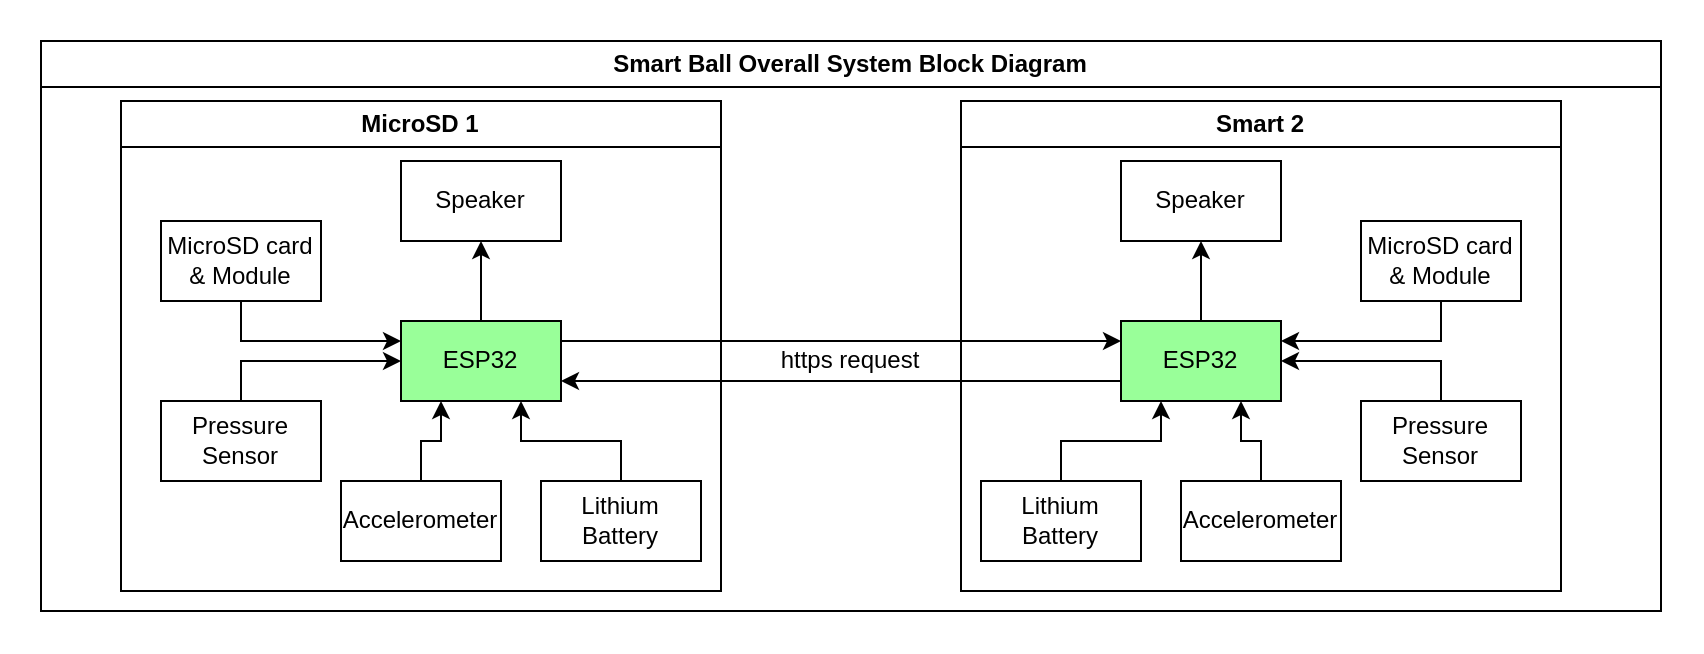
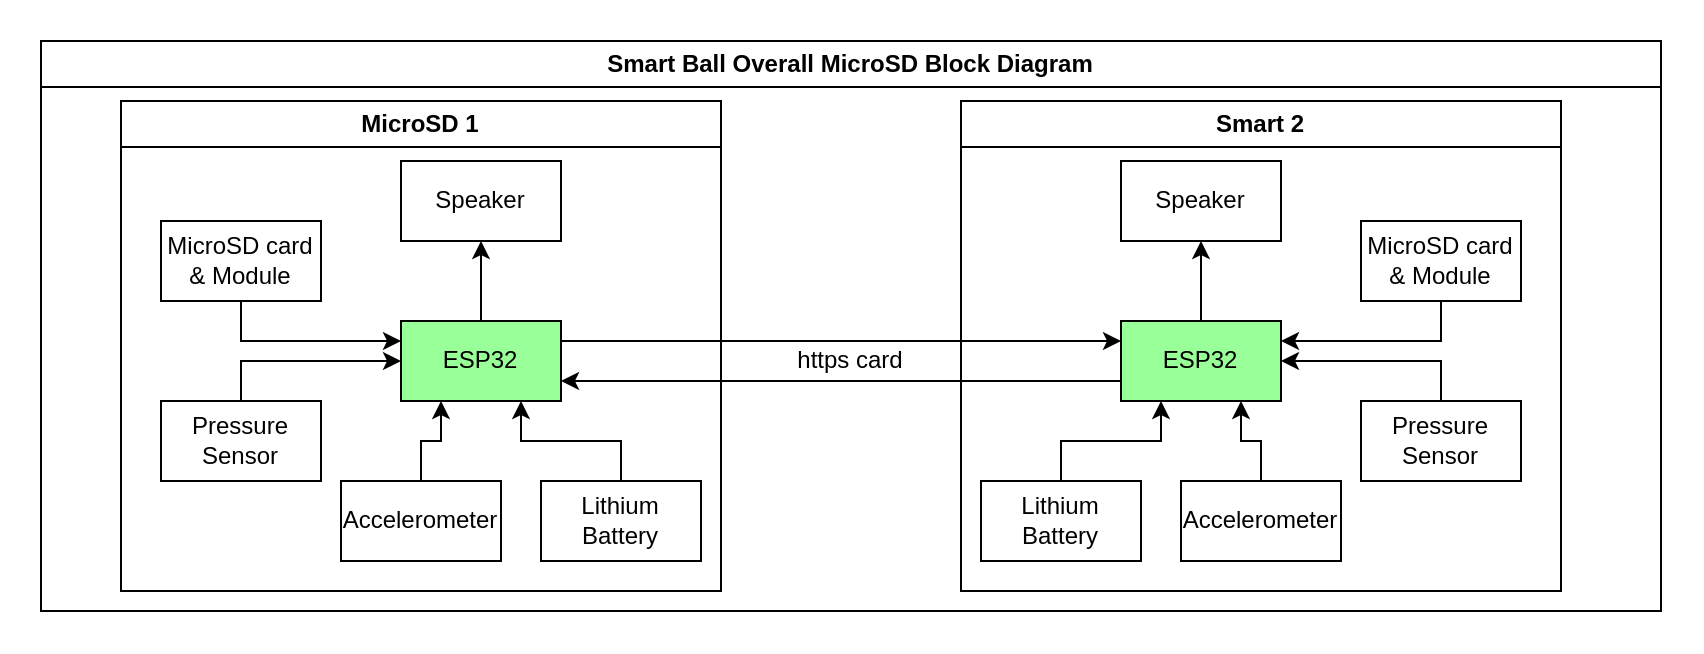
- <mxCell id="18" value="Smart Ball Overall System Block Diagram" style="swimlane;whiteSpace=wrap;html=1;" parent="1" vertex="1"><mxGeometry x="20" y="20" width="810" height="285" as="geometry" /></mxCell>
+ <mxCell id="18" value="Smart Ball Overall MicroSD Block Diagram" style="swimlane;whiteSpace=wrap;html=1;" parent="1" vertex="1"><mxGeometry x="20" y="20" width="810" height="285" as="geometry" /></mxCell>
- <mxCell id="19" value="https request" style="text;html=1;align=center;verticalAlign=middle;whiteSpace=wrap;rounded=0;" parent="18" vertex="1"><mxGeometry x="340" y="145" width="130" height="30" as="geometry" /></mxCell>
+ <mxCell id="19" value="https card" style="text;html=1;align=center;verticalAlign=middle;whiteSpace=wrap;rounded=0;" parent="18" vertex="1"><mxGeometry x="340" y="145" width="130" height="30" as="geometry" /></mxCell>
